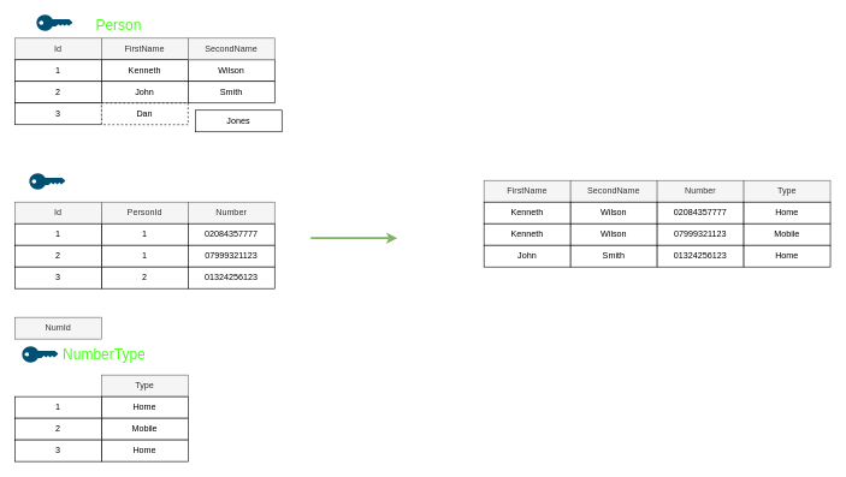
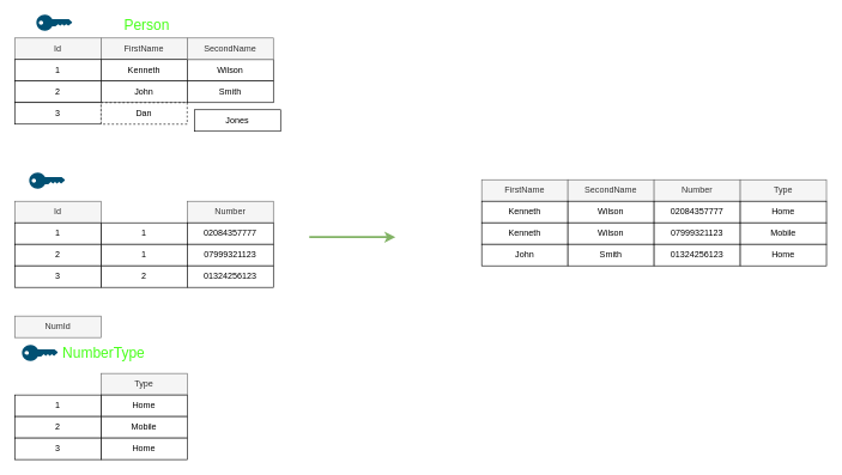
- <mxCell id="22" value="Person" style="text;html=1;strokeColor=none;fillColor=none;align=center;verticalAlign=middle;whiteSpace=wrap;rounded=0;fontSize=20;fontColor=#47FF19;" parent="1" vertex="1"><mxGeometry x="144" y="22.5" width="40" height="20" as="geometry" /></mxCell>
+ <mxCell id="22" value="Person" style="text;html=1;strokeColor=none;fillColor=none;align=center;verticalAlign=middle;whiteSpace=wrap;rounded=0;fontSize=20;fontColor=#47FF19;" parent="1" vertex="1"><mxGeometry x="184" y="22.5" width="40" height="20" as="geometry" /></mxCell>
- <mxCell id="2" value="PersonId" style="rounded=0;whiteSpace=wrap;html=1;fillColor=#f5f5f5;strokeColor=#666666;fontColor=#333333;" parent="1" vertex="1"><mxGeometry x="140" y="280" width="120" height="30" as="geometry" /></mxCell>
